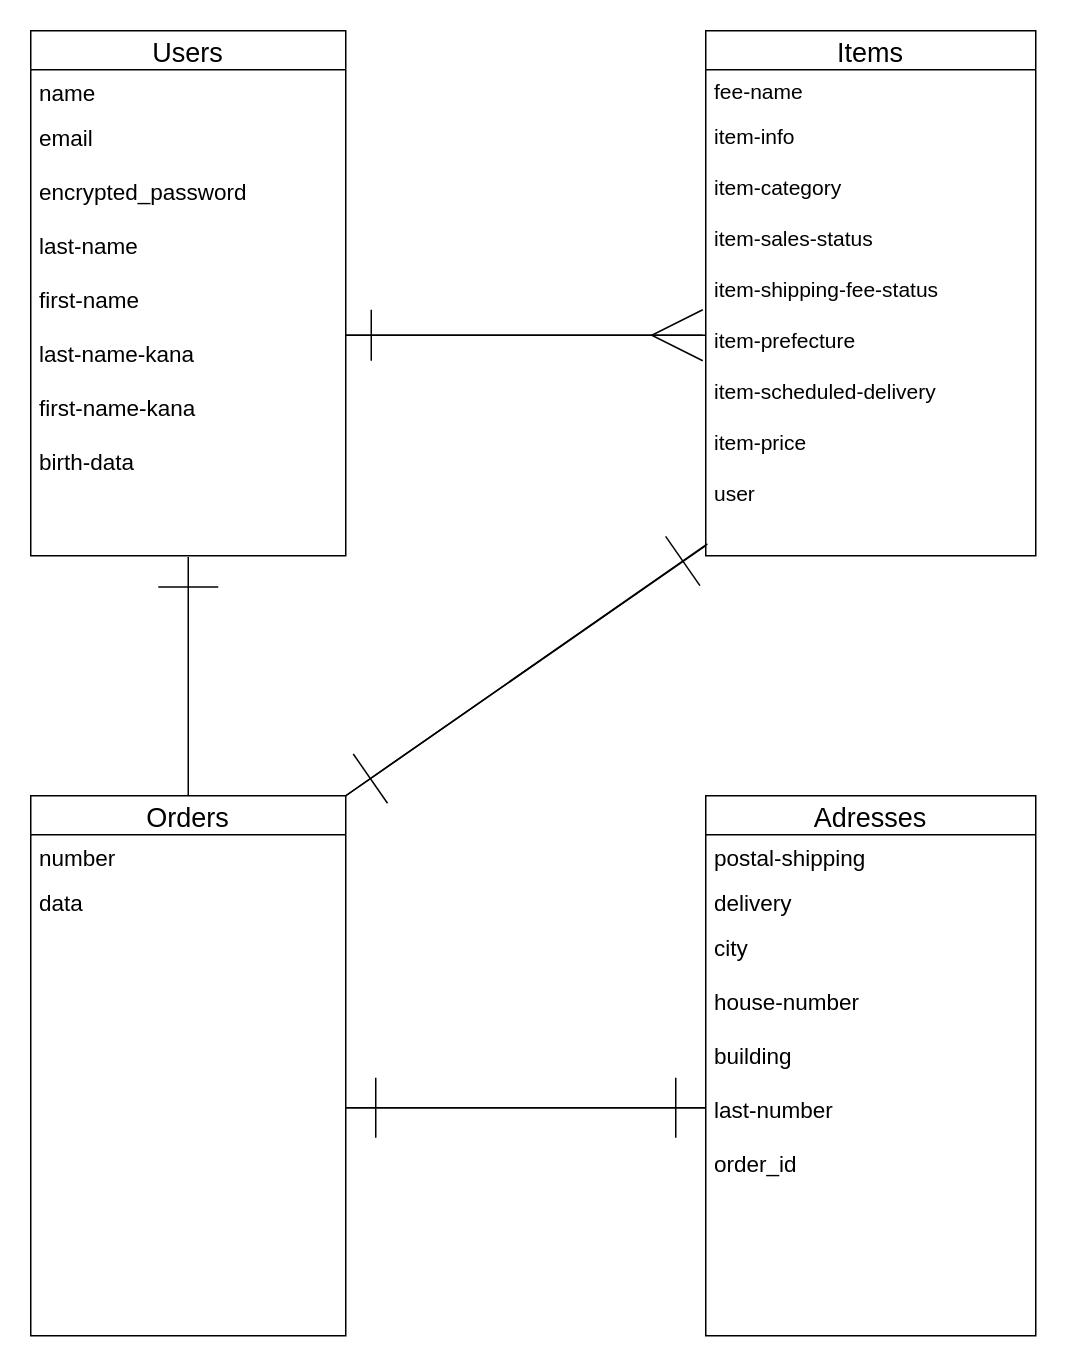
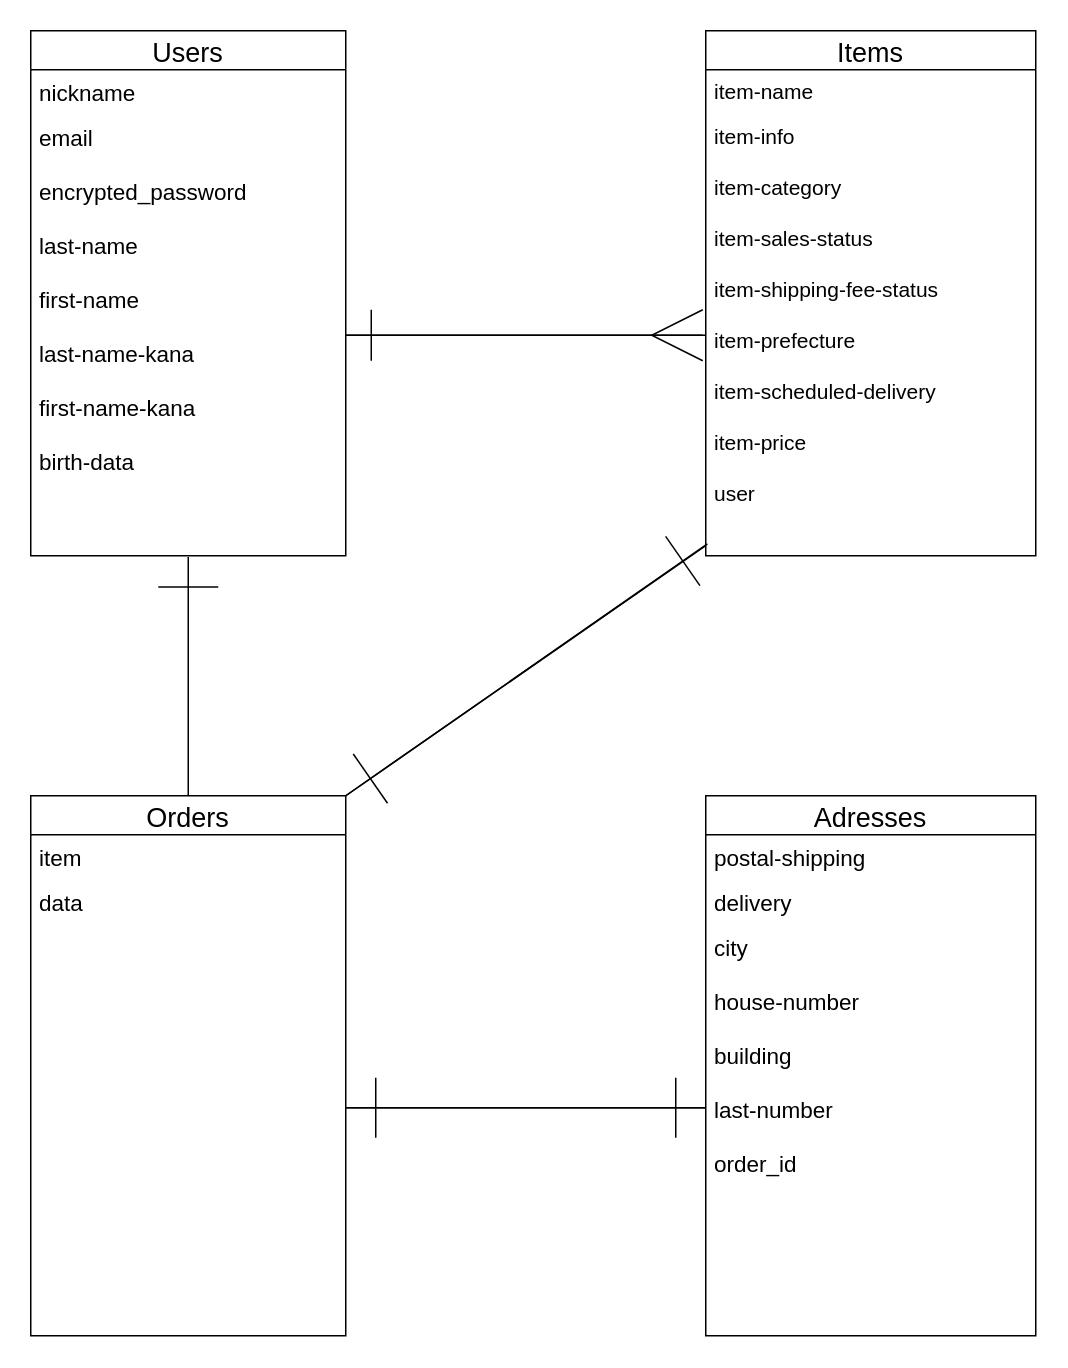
- <mxCell id="6" value="fee-name" style="text;strokeColor=none;fillColor=none;spacingLeft=4;spacingRight=4;overflow=hidden;rotatable=0;points=[[0,0.5],[1,0.5]];portConstraint=eastwest;fontSize=14;" parent="5" vertex="1"><mxGeometry y="26" width="220" height="30" as="geometry" /></mxCell>
+ <mxCell id="6" value="item-name" style="text;strokeColor=none;fillColor=none;spacingLeft=4;spacingRight=4;overflow=hidden;rotatable=0;points=[[0,0.5],[1,0.5]];portConstraint=eastwest;fontSize=14;" parent="5" vertex="1"><mxGeometry y="26" width="220" height="30" as="geometry" /></mxCell>
- <mxCell id="3" value="name" style="text;strokeColor=none;fillColor=none;spacingLeft=4;spacingRight=4;overflow=hidden;rotatable=0;points=[[0,0.5],[1,0.5]];portConstraint=eastwest;fontSize=15;" parent="2" vertex="1"><mxGeometry y="26" width="210" height="30" as="geometry" /></mxCell>
+ <mxCell id="3" value="nickname" style="text;strokeColor=none;fillColor=none;spacingLeft=4;spacingRight=4;overflow=hidden;rotatable=0;points=[[0,0.5],[1,0.5]];portConstraint=eastwest;fontSize=15;" parent="2" vertex="1"><mxGeometry y="26" width="210" height="30" as="geometry" /></mxCell>
- <mxCell id="18" value="number" style="text;strokeColor=none;fillColor=none;spacingLeft=4;spacingRight=4;overflow=hidden;rotatable=0;points=[[0,0.5],[1,0.5]];portConstraint=eastwest;fontSize=15;" parent="17" vertex="1"><mxGeometry y="26" width="210" height="30" as="geometry" /></mxCell>
+ <mxCell id="18" value="item" style="text;strokeColor=none;fillColor=none;spacingLeft=4;spacingRight=4;overflow=hidden;rotatable=0;points=[[0,0.5],[1,0.5]];portConstraint=eastwest;fontSize=15;" parent="17" vertex="1"><mxGeometry y="26" width="210" height="30" as="geometry" /></mxCell>
